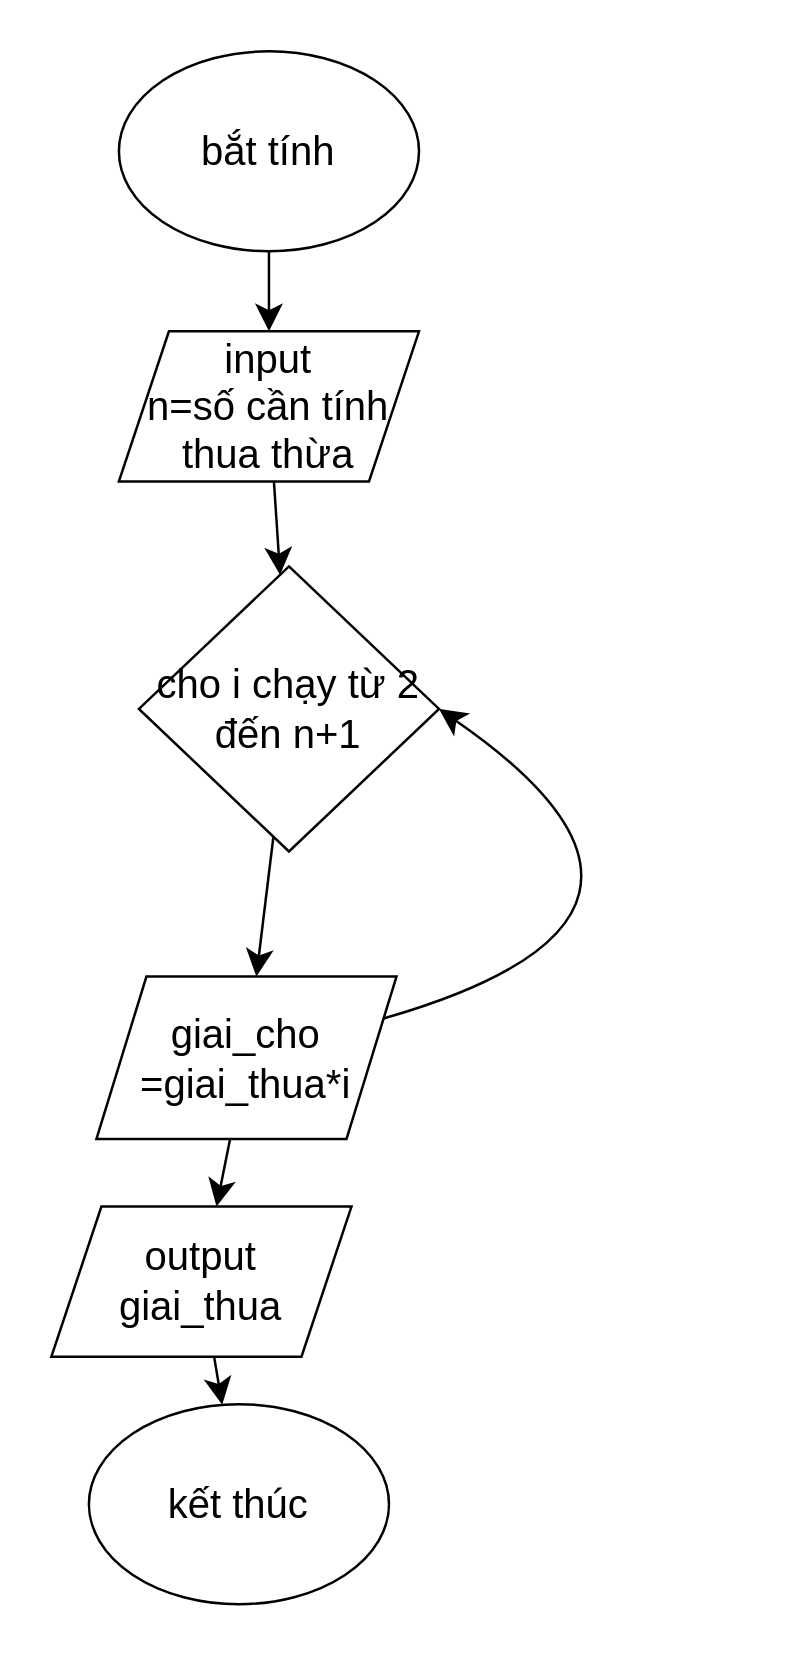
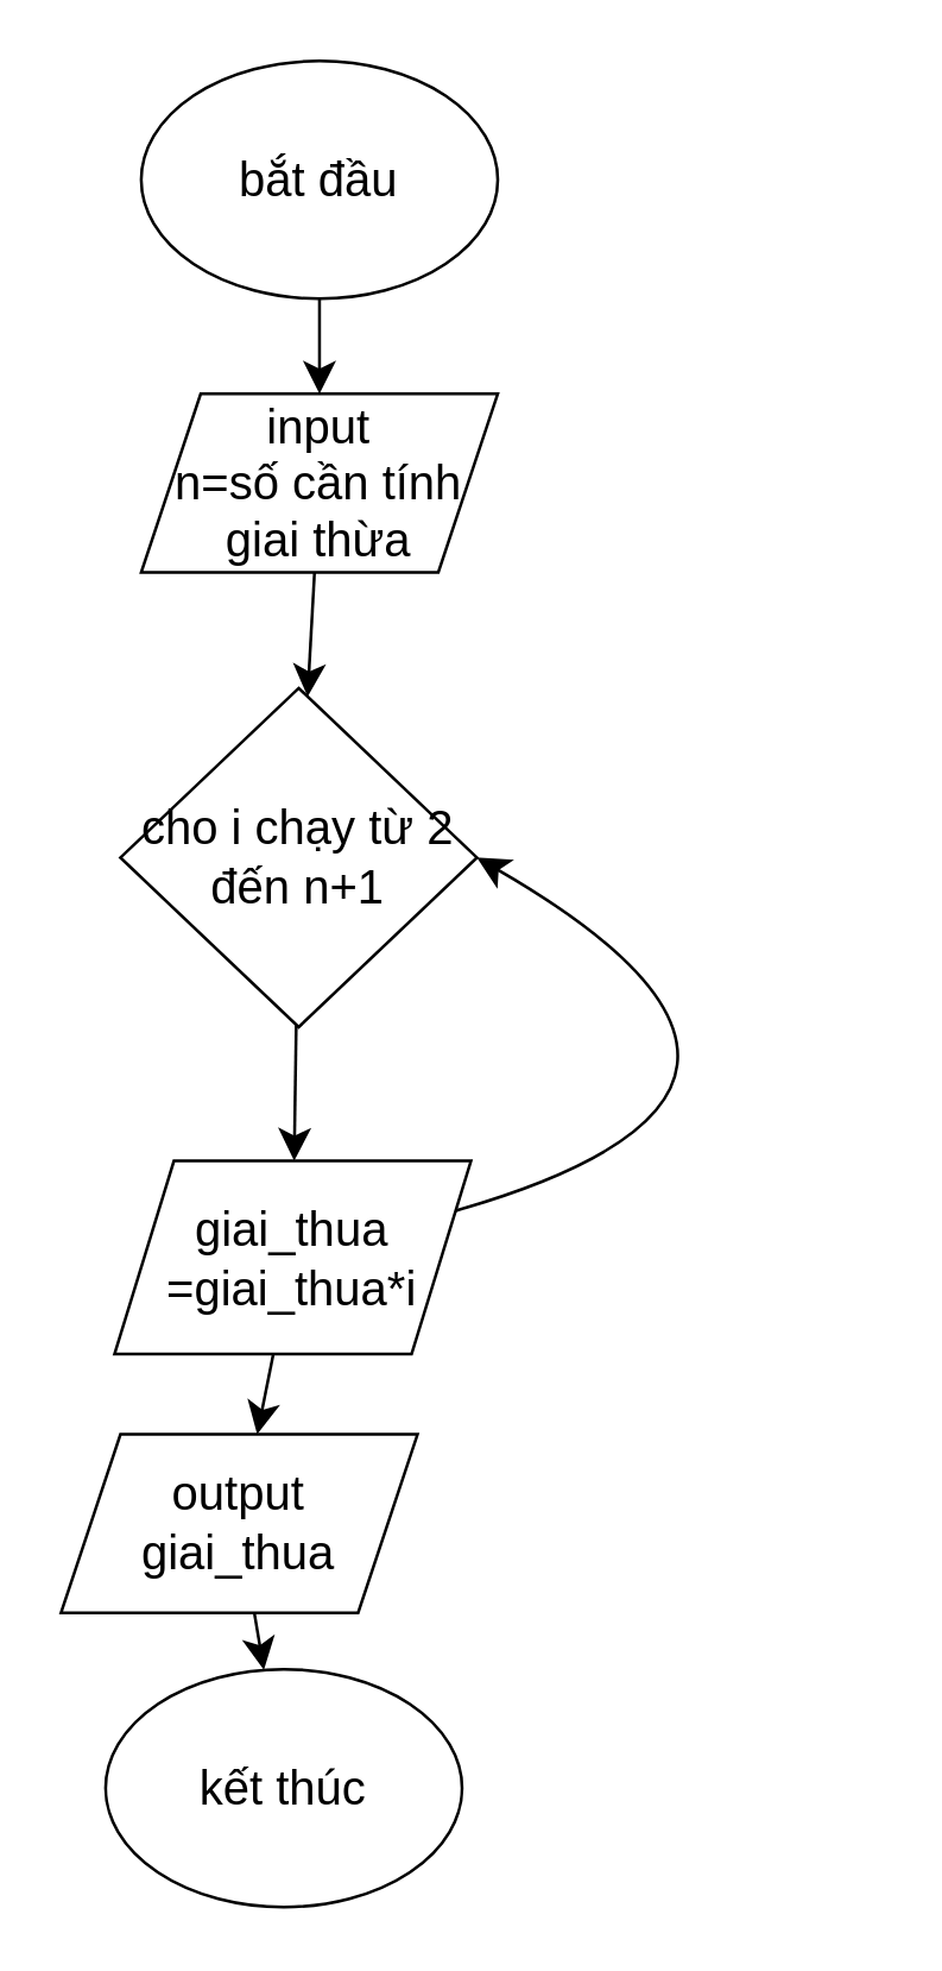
- <mxCell id="3" value="bắt tính" style="ellipse;whiteSpace=wrap;html=1;fontSize=16;" vertex="1" parent="1"><mxGeometry x="47" y="20" width="120" height="80" as="geometry" /></mxCell>
+ <mxCell id="3" value="bắt đầu" style="ellipse;whiteSpace=wrap;html=1;fontSize=16;" vertex="1" parent="1"><mxGeometry x="47" y="20" width="120" height="80" as="geometry" /></mxCell>
- <mxCell id="5" value="input&lt;br&gt;n=số cần tính thua thừa" style="shape=parallelogram;perimeter=parallelogramPerimeter;whiteSpace=wrap;html=1;fixedSize=1;fontSize=16;" vertex="1" parent="1"><mxGeometry x="47" y="132" width="120" height="60" as="geometry" /></mxCell>
+ <mxCell id="5" value="input&lt;br&gt;n=số cần tính giai thừa" style="shape=parallelogram;perimeter=parallelogramPerimeter;whiteSpace=wrap;html=1;fixedSize=1;fontSize=16;" vertex="1" parent="1"><mxGeometry x="47" y="132" width="120" height="60" as="geometry" /></mxCell>
- <mxCell id="7" value="cho i chạy từ 2 đến n+1" style="rhombus;whiteSpace=wrap;html=1;fontSize=16;" vertex="1" parent="1"><mxGeometry x="55" y="226" width="120" height="114" as="geometry" /></mxCell>
+ <mxCell id="7" value="cho i chạy từ 2 đến n+1" style="rhombus;whiteSpace=wrap;html=1;fontSize=16;" vertex="1" parent="1"><mxGeometry x="40" y="231" width="120" height="114" as="geometry" /></mxCell>
- <mxCell id="10" value="giai_cho&lt;br&gt;=giai_thua*i" style="shape=parallelogram;perimeter=parallelogramPerimeter;whiteSpace=wrap;html=1;fixedSize=1;fontSize=16;" vertex="1" parent="1"><mxGeometry x="38" y="390" width="120" height="65" as="geometry" /></mxCell>
+ <mxCell id="10" value="giai_thua&lt;br&gt;=giai_thua*i" style="shape=parallelogram;perimeter=parallelogramPerimeter;whiteSpace=wrap;html=1;fixedSize=1;fontSize=16;" vertex="1" parent="1"><mxGeometry x="38" y="390" width="120" height="65" as="geometry" /></mxCell>
